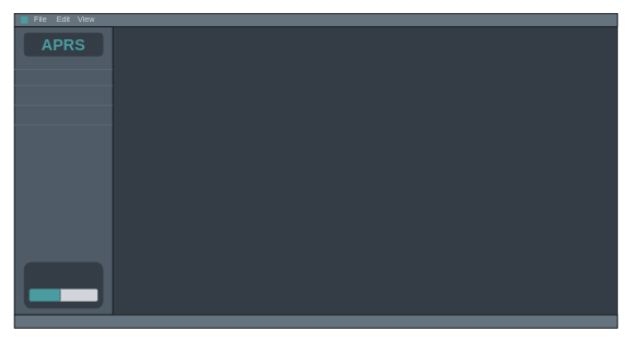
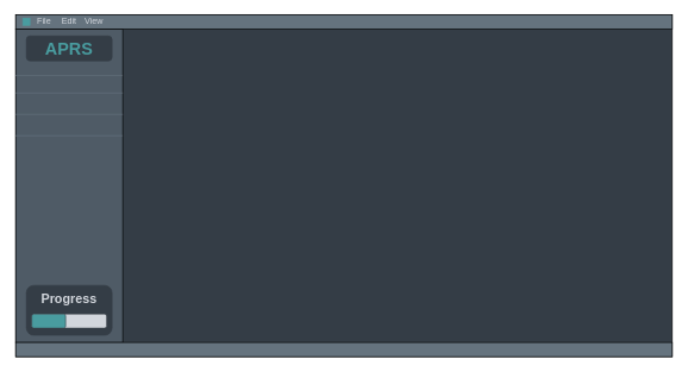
+ <mxCell id="19" value="&lt;font style=&quot;font-size: 18px&quot; color=&quot;#d2d6dc&quot;&gt;&lt;b&gt;Progress&lt;/b&gt;&lt;/font&gt;" style="text;html=1;strokeColor=none;fillColor=none;align=center;verticalAlign=middle;whiteSpace=wrap;rounded=0;shadow=0;" vertex="1" parent="1"><mxGeometry x="51" y="410" width="90" height="20" as="geometry" /></mxCell>
